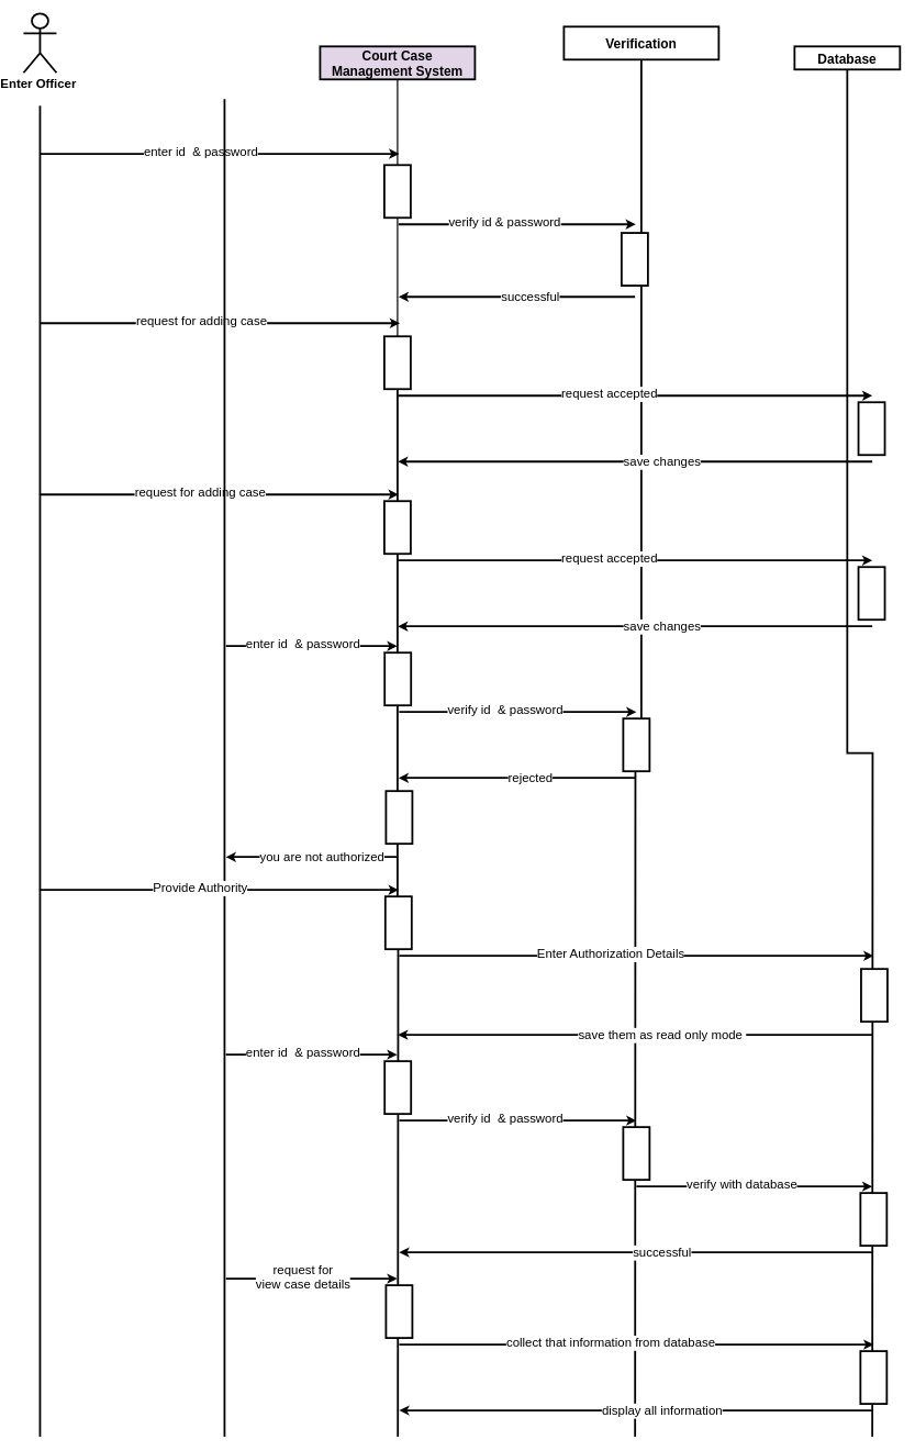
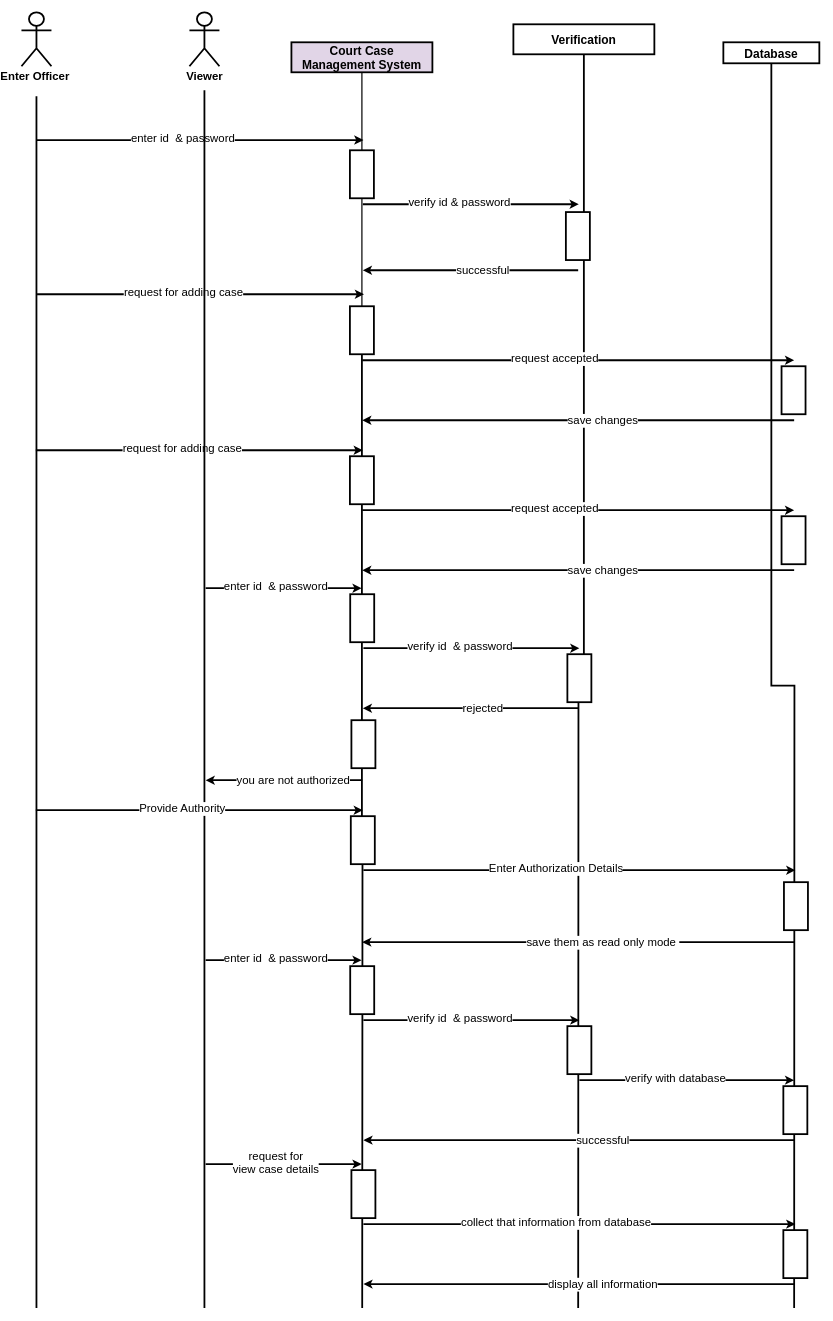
+ <mxCell id="3" value="&lt;span style=&quot;font-size: 19px&quot;&gt;&lt;b&gt;Viewer&lt;/b&gt;&lt;/span&gt;" style="shape=umlActor;verticalLabelPosition=bottom;verticalAlign=top;html=1;outlineConnect=0;strokeWidth=3;" vertex="1" parent="1"><mxGeometry x="300" y="20" width="50" height="90" as="geometry" /></mxCell>
